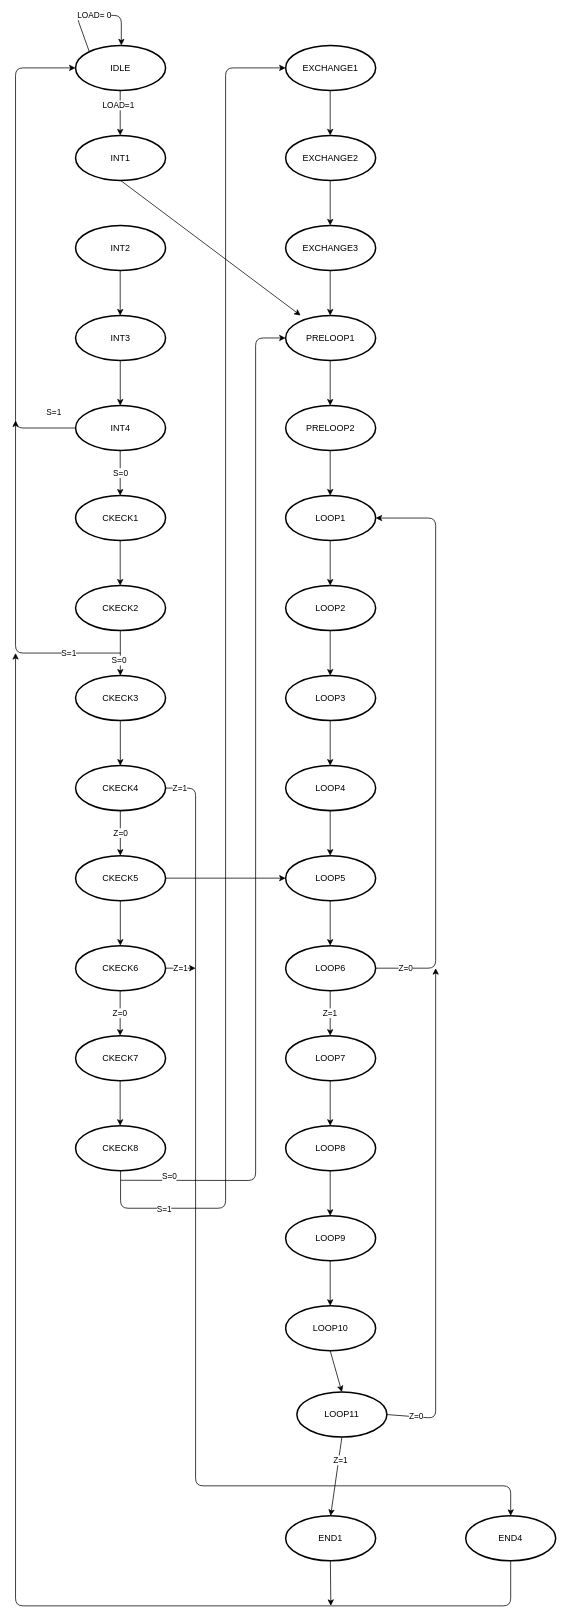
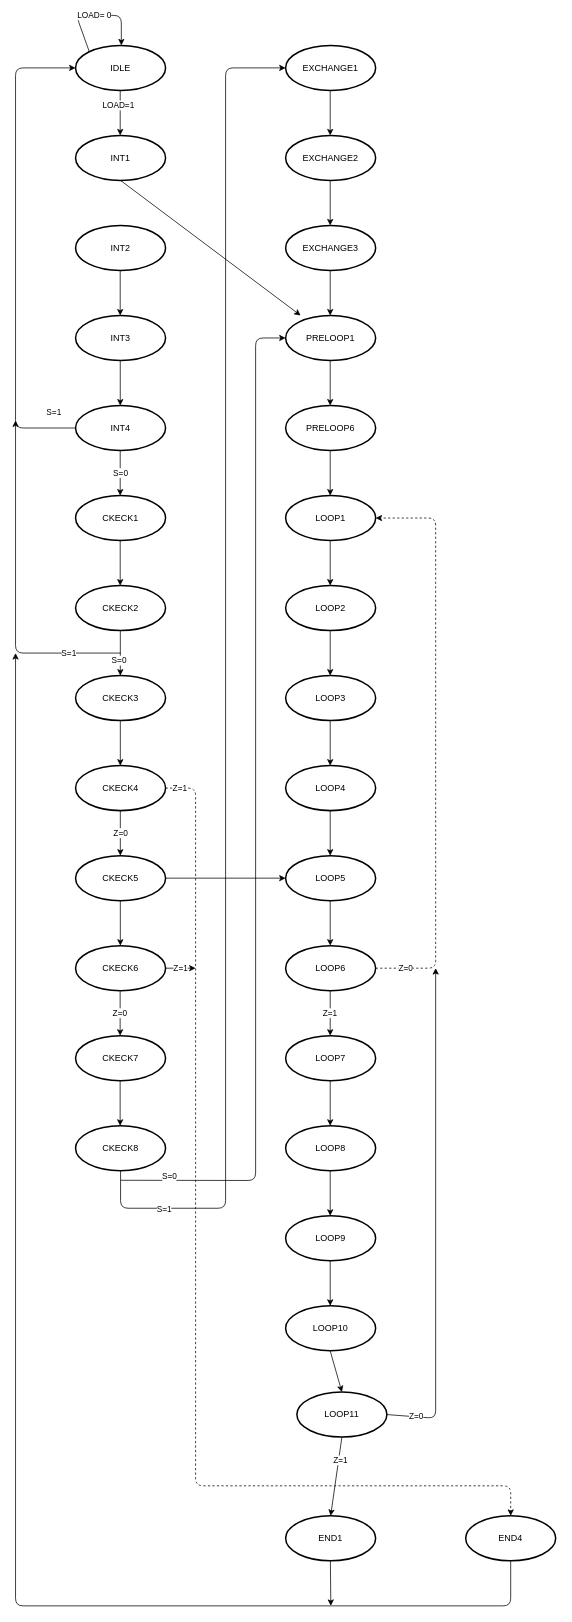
- <mxCell id="39" value="PRELOOP2" style="strokeWidth=2;html=1;shape=mxgraph.flowchart.start_1;whiteSpace=wrap;" parent="1" vertex="1"><mxGeometry x="380" y="540" width="120" height="60" as="geometry" /></mxCell>
+ <mxCell id="39" value="PRELOOP6" style="strokeWidth=2;html=1;shape=mxgraph.flowchart.start_1;whiteSpace=wrap;" parent="1" vertex="1"><mxGeometry x="380" y="540" width="120" height="60" as="geometry" /></mxCell>
- <mxCell id="70" value="Z=0" style="endArrow=classic;html=1;exitX=1;exitY=0.5;exitDx=0;exitDy=0;exitPerimeter=0;entryX=1;entryY=0.5;entryDx=0;entryDy=0;entryPerimeter=0;" parent="1" source="46" target="41" edge="1"><mxGeometry x="-0.895" width="50" height="50" relative="1" as="geometry"><mxPoint x="290" y="1060" as="sourcePoint" /><mxPoint x="340" y="1010" as="targetPoint" /><Array as="points"><mxPoint x="580" y="1290" /><mxPoint x="580" y="690" /></Array><mxPoint as="offset" /></mxGeometry></mxCell>
+ <mxCell id="70" value="Z=0" style="endArrow=classic;html=1;exitX=1;exitY=0.5;exitDx=0;exitDy=0;exitPerimeter=0;entryX=1;entryY=0.5;entryDx=0;entryDy=0;entryPerimeter=0;dashed=1;" parent="1" source="46" target="41" edge="1"><mxGeometry x="-0.895" width="50" height="50" relative="1" as="geometry"><mxPoint x="290" y="1060" as="sourcePoint" /><mxPoint x="340" y="1010" as="targetPoint" /><Array as="points"><mxPoint x="580" y="1290" /><mxPoint x="580" y="690" /></Array><mxPoint as="offset" /></mxGeometry></mxCell>
- <mxCell id="31" value="Z=1" style="endArrow=classic;html=1;exitX=1;exitY=0.5;exitDx=0;exitDy=0;exitPerimeter=0;entryX=0.5;entryY=0;entryDx=0;entryDy=0;entryPerimeter=0;" parent="1" source="25" target="30" edge="1"><mxGeometry x="-0.974" width="50" height="50" relative="1" as="geometry"><mxPoint x="460" y="800" as="sourcePoint" /><mxPoint x="510" y="750" as="targetPoint" /><Array as="points"><mxPoint x="260" y="1050" /><mxPoint x="260" y="1980" /><mxPoint x="680" y="1980" /></Array><mxPoint as="offset" /></mxGeometry></mxCell>
+ <mxCell id="31" value="Z=1" style="endArrow=classic;html=1;exitX=1;exitY=0.5;exitDx=0;exitDy=0;exitPerimeter=0;entryX=0.5;entryY=0;entryDx=0;entryDy=0;entryPerimeter=0;dashed=1;" parent="1" source="25" target="30" edge="1"><mxGeometry x="-0.974" width="50" height="50" relative="1" as="geometry"><mxPoint x="460" y="800" as="sourcePoint" /><mxPoint x="510" y="750" as="targetPoint" /><Array as="points"><mxPoint x="260" y="1050" /><mxPoint x="260" y="1980" /><mxPoint x="680" y="1980" /></Array><mxPoint as="offset" /></mxGeometry></mxCell>
